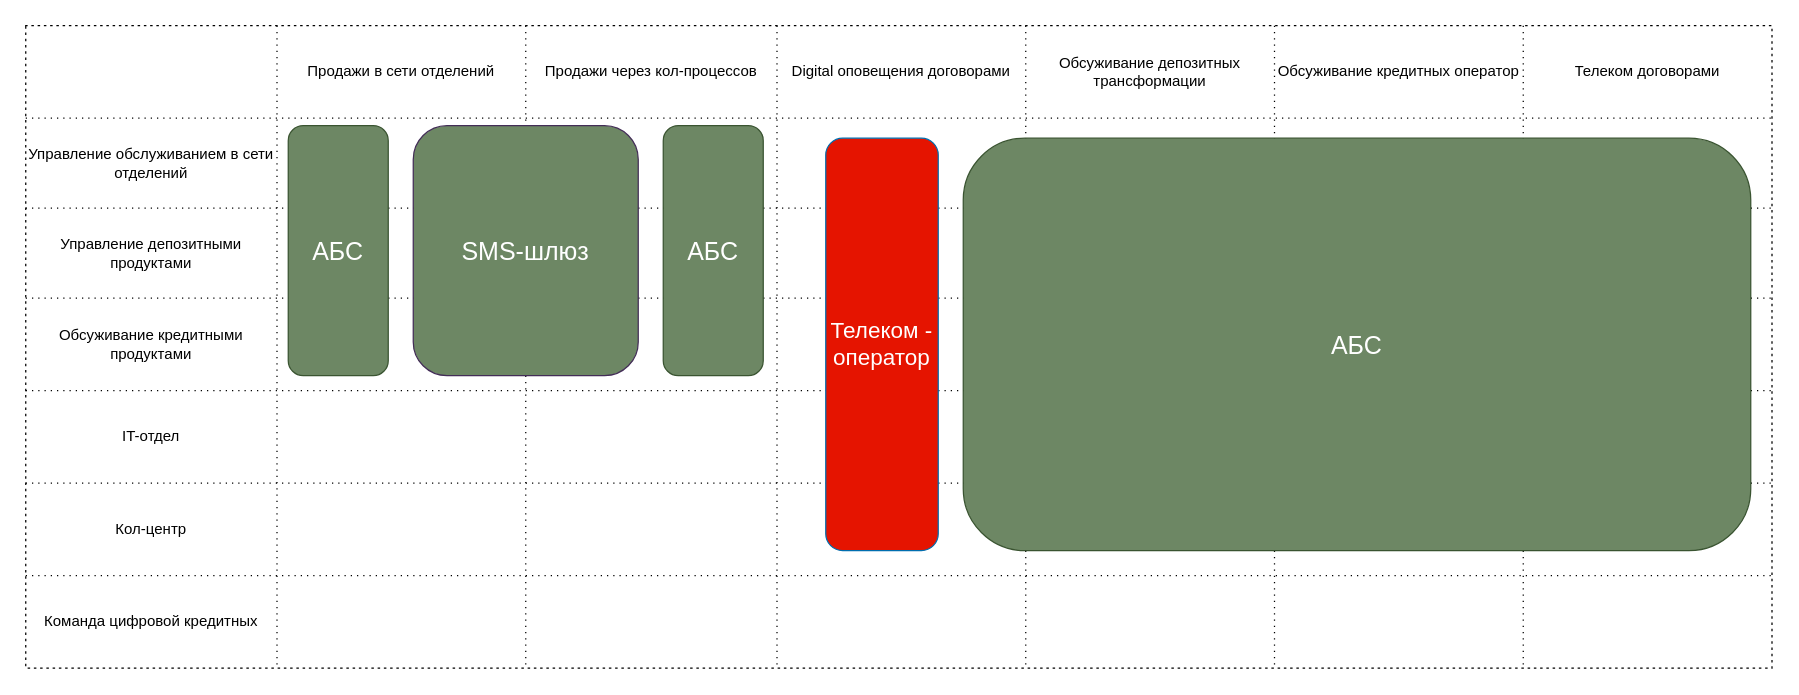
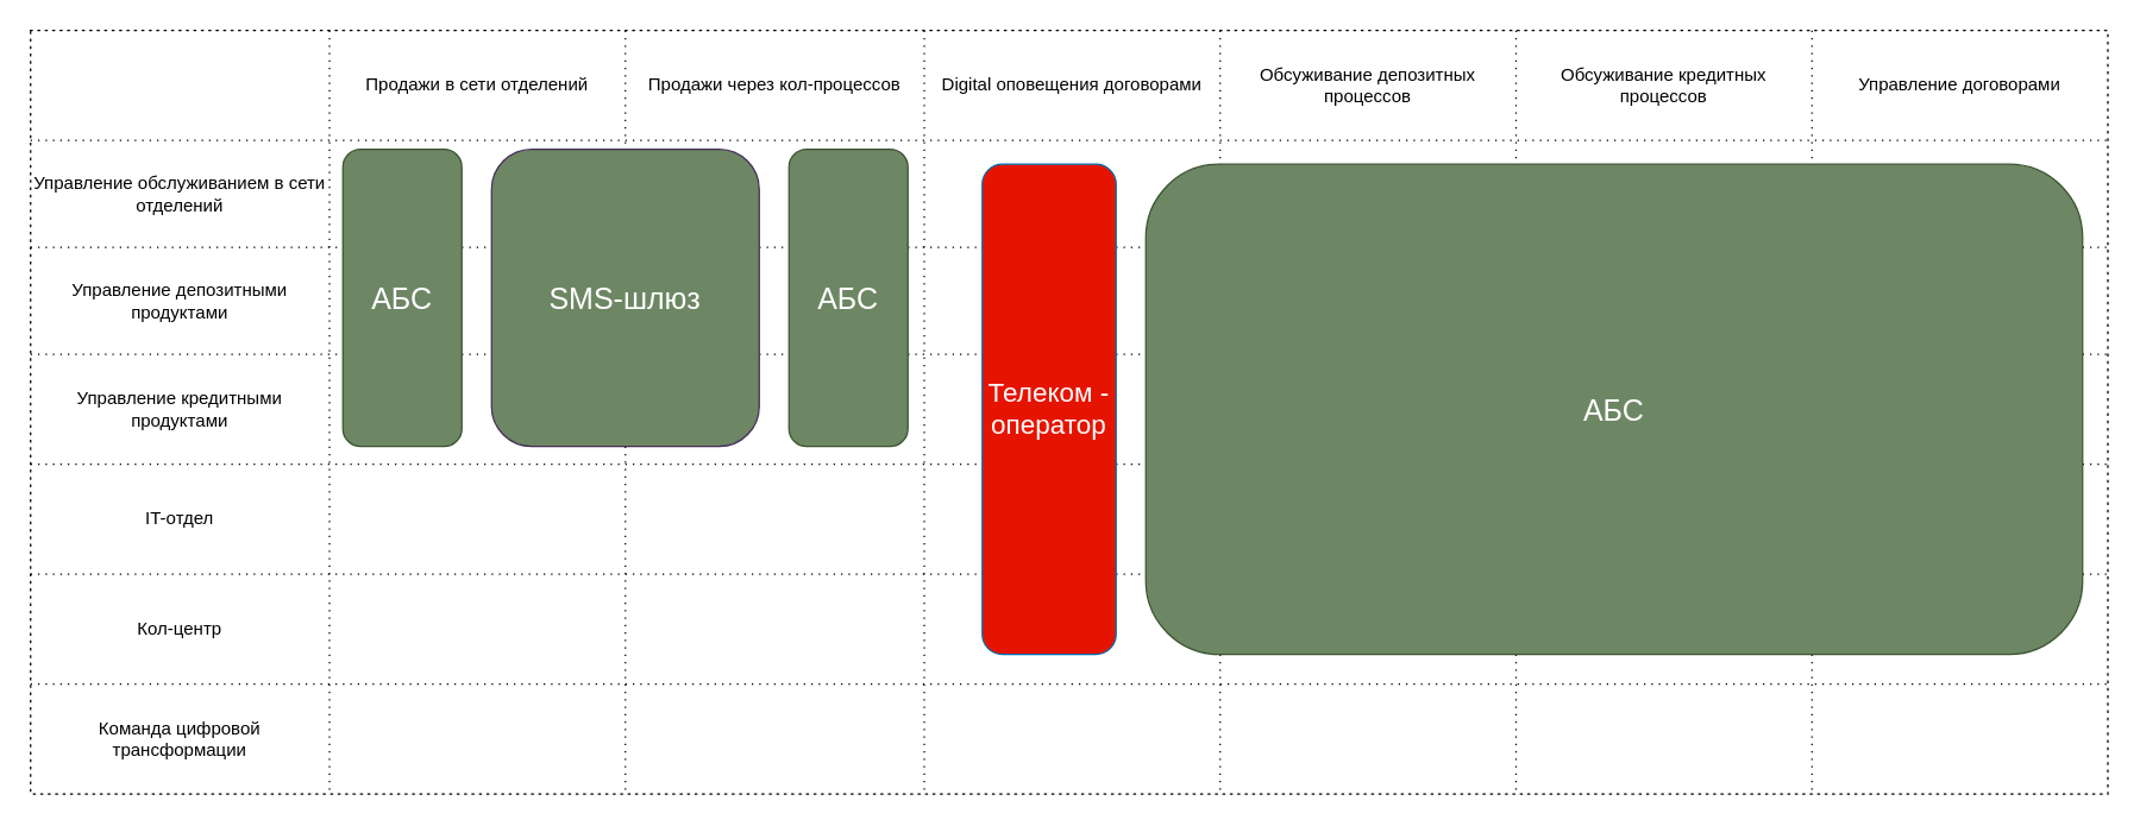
- <mxCell id="8" value="Обсуживание депозитных трансформации" style="shape=partialRectangle;html=1;whiteSpace=wrap;connectable=0;strokeColor=inherit;overflow=hidden;fillColor=none;top=0;left=0;bottom=0;right=0;pointerEvents=1;" vertex="1" parent="3"><mxGeometry x="800" width="199" height="74" as="geometry"><mxRectangle width="199" height="74" as="alternateBounds" /></mxGeometry></mxCell>
+ <mxCell id="8" value="Обсуживание депозитных процессов" style="shape=partialRectangle;html=1;whiteSpace=wrap;connectable=0;strokeColor=inherit;overflow=hidden;fillColor=none;top=0;left=0;bottom=0;right=0;pointerEvents=1;" vertex="1" parent="3"><mxGeometry x="800" width="199" height="74" as="geometry"><mxRectangle width="199" height="74" as="alternateBounds" /></mxGeometry></mxCell>
- <mxCell id="9" value="Обсуживание кредитных оператор" style="shape=partialRectangle;html=1;whiteSpace=wrap;connectable=0;strokeColor=inherit;overflow=hidden;fillColor=none;top=0;left=0;bottom=0;right=0;pointerEvents=1;" vertex="1" parent="3"><mxGeometry x="999" width="199" height="74" as="geometry"><mxRectangle width="199" height="74" as="alternateBounds" /></mxGeometry></mxCell>
+ <mxCell id="9" value="Обсуживание кредитных процессов" style="shape=partialRectangle;html=1;whiteSpace=wrap;connectable=0;strokeColor=inherit;overflow=hidden;fillColor=none;top=0;left=0;bottom=0;right=0;pointerEvents=1;" vertex="1" parent="3"><mxGeometry x="999" width="199" height="74" as="geometry"><mxRectangle width="199" height="74" as="alternateBounds" /></mxGeometry></mxCell>
- <mxCell id="10" value="Телеком договорами" style="shape=partialRectangle;html=1;whiteSpace=wrap;connectable=0;strokeColor=inherit;overflow=hidden;fillColor=none;top=0;left=0;bottom=0;right=0;pointerEvents=1;" vertex="1" parent="3"><mxGeometry x="1198" width="199" height="74" as="geometry"><mxRectangle width="199" height="74" as="alternateBounds" /></mxGeometry></mxCell>
+ <mxCell id="10" value="Управление договорами" style="shape=partialRectangle;html=1;whiteSpace=wrap;connectable=0;strokeColor=inherit;overflow=hidden;fillColor=none;top=0;left=0;bottom=0;right=0;pointerEvents=1;" vertex="1" parent="3"><mxGeometry x="1198" width="199" height="74" as="geometry"><mxRectangle width="199" height="74" as="alternateBounds" /></mxGeometry></mxCell>
- <mxCell id="28" value="Обсуживание кредитными продуктами" style="shape=partialRectangle;html=1;whiteSpace=wrap;connectable=0;strokeColor=inherit;overflow=hidden;fillColor=none;top=0;left=0;bottom=0;right=0;pointerEvents=1;" vertex="1" parent="27"><mxGeometry width="201" height="74" as="geometry"><mxRectangle width="201" height="74" as="alternateBounds" /></mxGeometry></mxCell>
+ <mxCell id="28" value="Управление кредитными продуктами" style="shape=partialRectangle;html=1;whiteSpace=wrap;connectable=0;strokeColor=inherit;overflow=hidden;fillColor=none;top=0;left=0;bottom=0;right=0;pointerEvents=1;" vertex="1" parent="27"><mxGeometry width="201" height="74" as="geometry"><mxRectangle width="201" height="74" as="alternateBounds" /></mxGeometry></mxCell>
- <mxCell id="52" value="Команда цифровой кредитных" style="shape=partialRectangle;html=1;whiteSpace=wrap;connectable=0;strokeColor=inherit;overflow=hidden;fillColor=none;top=0;left=0;bottom=0;right=0;pointerEvents=1;" vertex="1" parent="51"><mxGeometry width="201" height="74" as="geometry"><mxRectangle width="201" height="74" as="alternateBounds" /></mxGeometry></mxCell>
+ <mxCell id="52" value="Команда цифровой трансформации" style="shape=partialRectangle;html=1;whiteSpace=wrap;connectable=0;strokeColor=inherit;overflow=hidden;fillColor=none;top=0;left=0;bottom=0;right=0;pointerEvents=1;" vertex="1" parent="51"><mxGeometry width="201" height="74" as="geometry"><mxRectangle width="201" height="74" as="alternateBounds" /></mxGeometry></mxCell>
